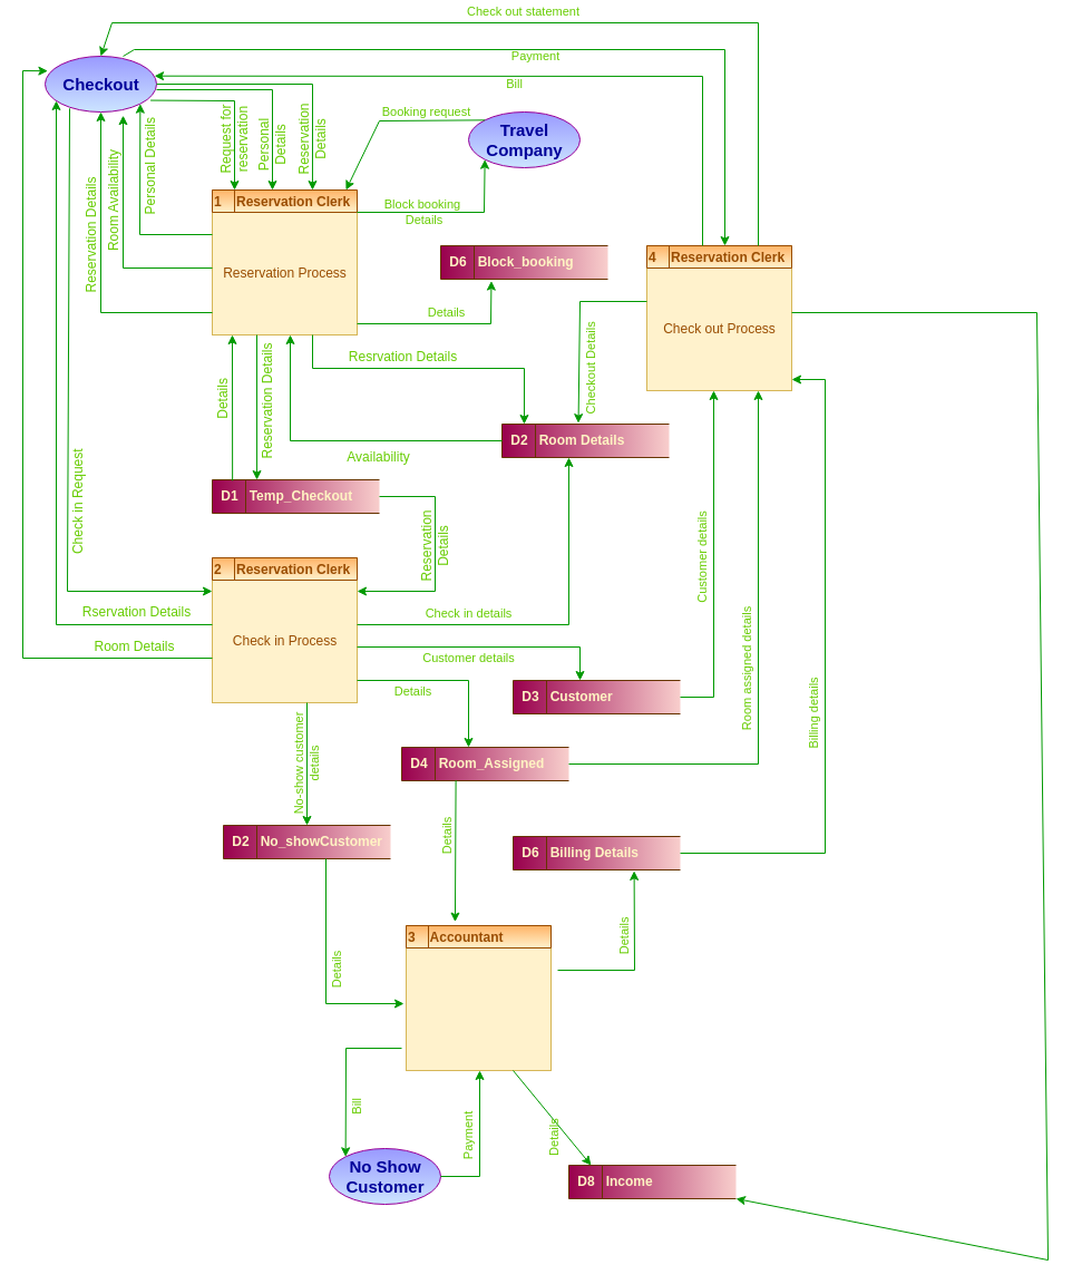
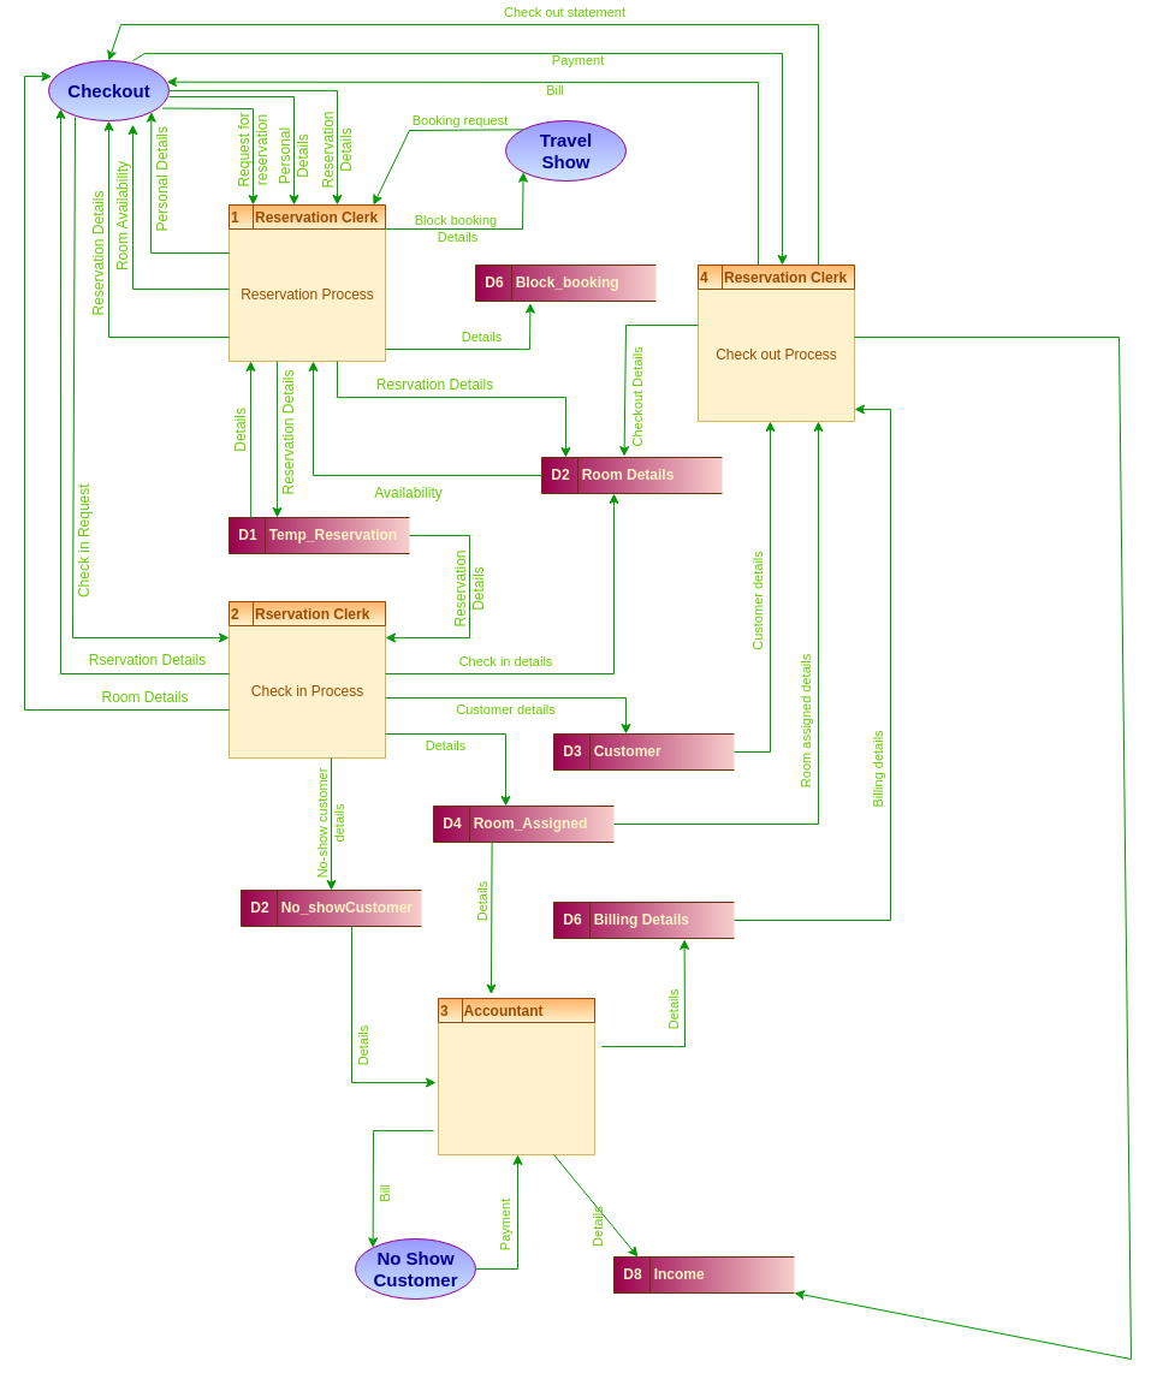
- <mxCell id="49" value="Travel&lt;br&gt;Company" style="shape=ellipse;html=1;dashed=0;whitespace=wrap;perimeter=ellipsePerimeter;rounded=0;fontSize=15;fontColor=#000099;strokeColor=#990099;fillColor=#9999FF;gradientColor=#CCE5FF;fontStyle=1" vertex="1" parent="1"><mxGeometry x="420" y="100" width="100" height="50" as="geometry" /></mxCell>
+ <mxCell id="49" value="Travel&lt;br&gt;Show" style="shape=ellipse;html=1;dashed=0;whitespace=wrap;perimeter=ellipsePerimeter;rounded=0;fontSize=15;fontColor=#000099;strokeColor=#990099;fillColor=#9999FF;gradientColor=#CCE5FF;fontStyle=1" vertex="1" parent="1"><mxGeometry x="420" y="100" width="100" height="50" as="geometry" /></mxCell>
- <mxCell id="11" value="&amp;nbsp;D1&amp;nbsp; &amp;nbsp;Temp_Checkout" style="html=1;dashed=0;whitespace=wrap;shape=mxgraph.dfd.dataStoreID;align=left;spacingLeft=3;points=[[0,0],[0.5,0],[1,0],[0,0.5],[1,0.5],[0,1],[0.5,1],[1,1]];rounded=0;fontSize=12;strokeColor=#663300;fillColor=#f8cecc;gradientDirection=west;gradientColor=#99004D;fontColor=#FFF4C3;fontStyle=1" parent="1" vertex="1"><mxGeometry x="190" y="430" width="150" height="30" as="geometry" /></mxCell>
+ <mxCell id="11" value="&amp;nbsp;D1&amp;nbsp; &amp;nbsp;Temp_Reservation" style="html=1;dashed=0;whitespace=wrap;shape=mxgraph.dfd.dataStoreID;align=left;spacingLeft=3;points=[[0,0],[0.5,0],[1,0],[0,0.5],[1,0.5],[0,1],[0.5,1],[1,1]];rounded=0;fontSize=12;strokeColor=#663300;fillColor=#f8cecc;gradientDirection=west;gradientColor=#99004D;fontColor=#FFF4C3;fontStyle=1" parent="1" vertex="1"><mxGeometry x="190" y="430" width="150" height="30" as="geometry" /></mxCell>
- <mxCell id="21" value="2    Reservation Clerk" style="swimlane;fontStyle=1;childLayout=stackLayout;horizontal=1;startSize=20;fillColor=#fff2cc;horizontalStack=0;resizeParent=1;resizeParentMax=0;resizeLast=0;collapsible=0;marginBottom=0;swimlaneFillColor=#FFF4C3;rounded=0;fontSize=12;strokeColor=#994C00;gradientColor=#FFB366;gradientDirection=north;align=left;fontColor=#994C00;" parent="20" vertex="1"><mxGeometry width="130" height="20" as="geometry" /></mxCell>
+ <mxCell id="21" value="2    Rservation Clerk" style="swimlane;fontStyle=1;childLayout=stackLayout;horizontal=1;startSize=20;fillColor=#fff2cc;horizontalStack=0;resizeParent=1;resizeParentMax=0;resizeLast=0;collapsible=0;marginBottom=0;swimlaneFillColor=#FFF4C3;rounded=0;fontSize=12;strokeColor=#994C00;gradientColor=#FFB366;gradientDirection=north;align=left;fontColor=#994C00;" parent="20" vertex="1"><mxGeometry width="130" height="20" as="geometry" /></mxCell>
